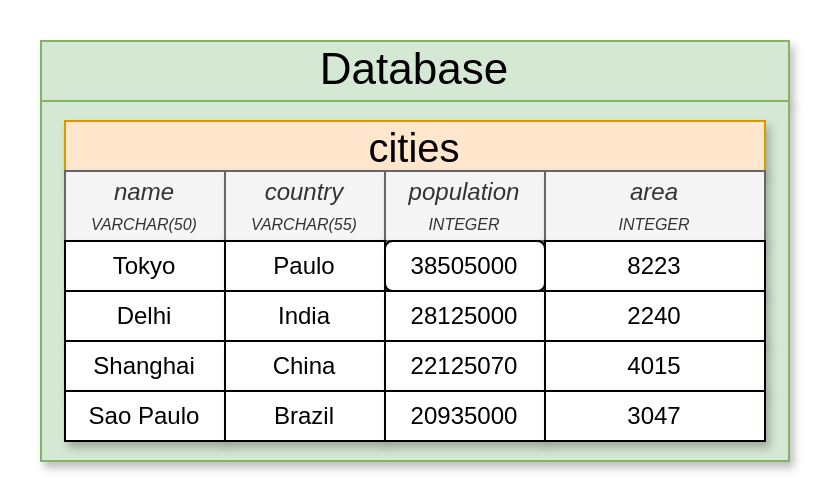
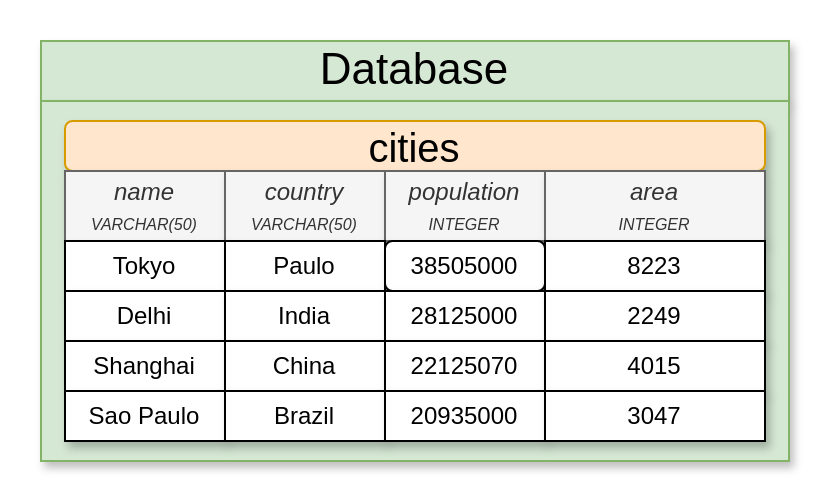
- <mxCell id="4" value="cities" style="rounded=0;whiteSpace=wrap;html=1;shadow=1;fontSize=20;fillColor=#ffe6cc;strokeColor=#d79b00;" parent="1" vertex="1"><mxGeometry x="32" y="60" width="350" height="25" as="geometry" /></mxCell>
+ <mxCell id="4" value="cities" style="whiteSpace=wrap;html=1;shadow=1;fontSize=20;fillColor=#ffe6cc;strokeColor=#d79b00;rounded=1;" parent="1" vertex="1"><mxGeometry x="32" y="60" width="350" height="25" as="geometry" /></mxCell>
- <mxCell id="6" value="country&lt;br&gt;&lt;span style=&quot;font-size: 8px&quot;&gt;VARCHAR(55)&lt;/span&gt;" style="rounded=0;whiteSpace=wrap;html=1;shadow=1;fontSize=12;fillColor=#f5f5f5;strokeColor=#666666;fontColor=#333333;fontStyle=2" parent="1" vertex="1"><mxGeometry x="112" y="85" width="80" height="35" as="geometry" /></mxCell>
+ <mxCell id="6" value="country&lt;br&gt;&lt;span style=&quot;font-size: 8px&quot;&gt;VARCHAR(50)&lt;/span&gt;" style="rounded=0;whiteSpace=wrap;html=1;shadow=1;fontSize=12;fillColor=#f5f5f5;strokeColor=#666666;fontColor=#333333;fontStyle=2" parent="1" vertex="1"><mxGeometry x="112" y="85" width="80" height="35" as="geometry" /></mxCell>
- <mxCell id="16" value="2240" style="rounded=0;whiteSpace=wrap;html=1;shadow=1;fontSize=12;fontStyle=0" parent="1" vertex="1"><mxGeometry x="272" y="145" width="110" height="25" as="geometry" /></mxCell>
+ <mxCell id="16" value="2249" style="rounded=0;whiteSpace=wrap;html=1;shadow=1;fontSize=12;fontStyle=0" parent="1" vertex="1"><mxGeometry x="272" y="145" width="110" height="25" as="geometry" /></mxCell>
